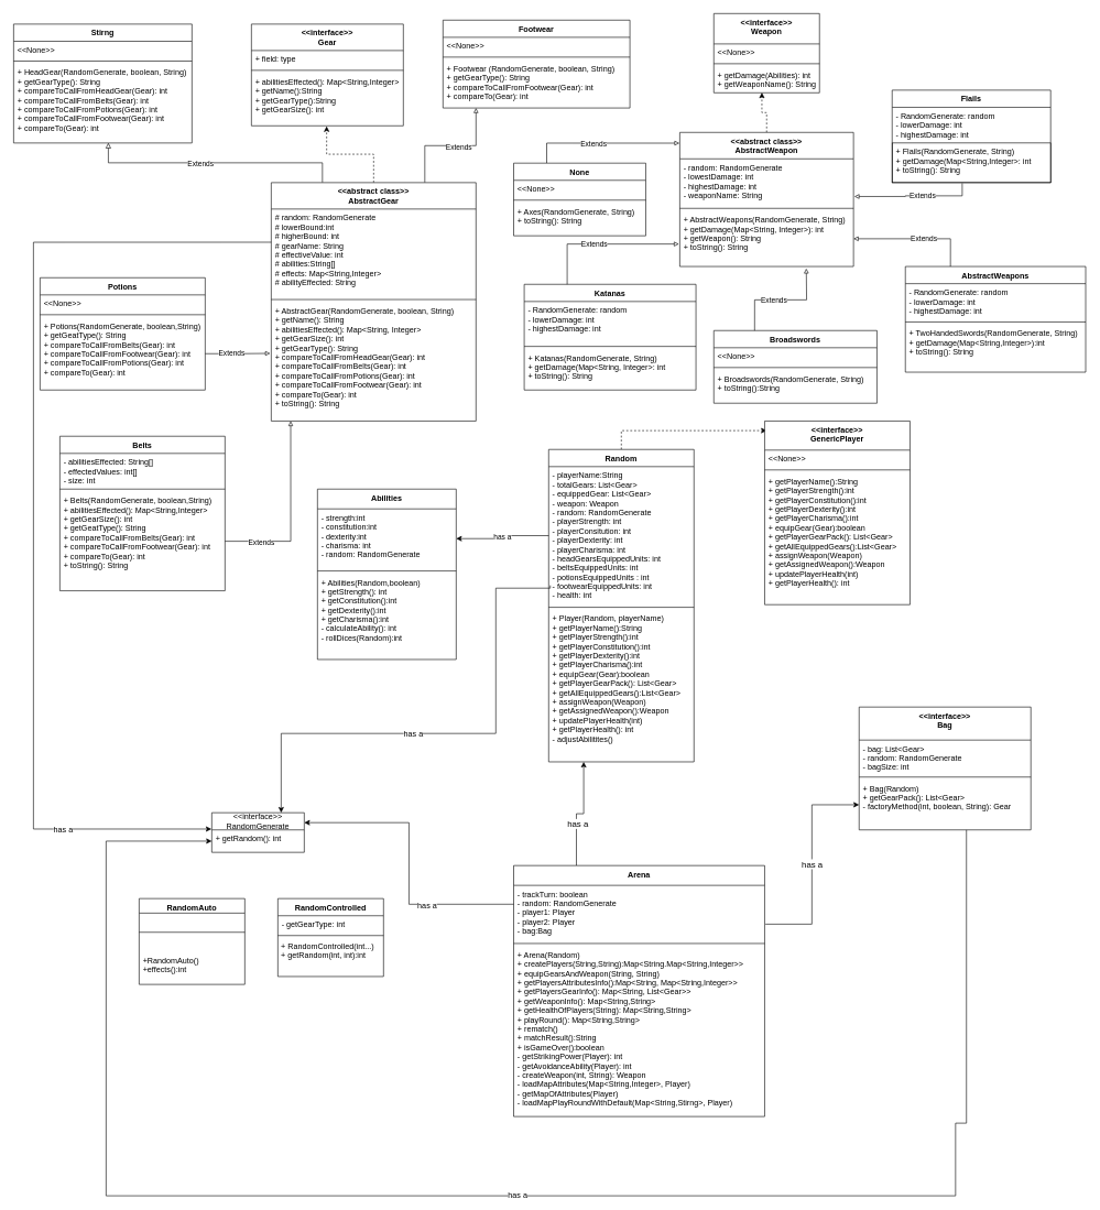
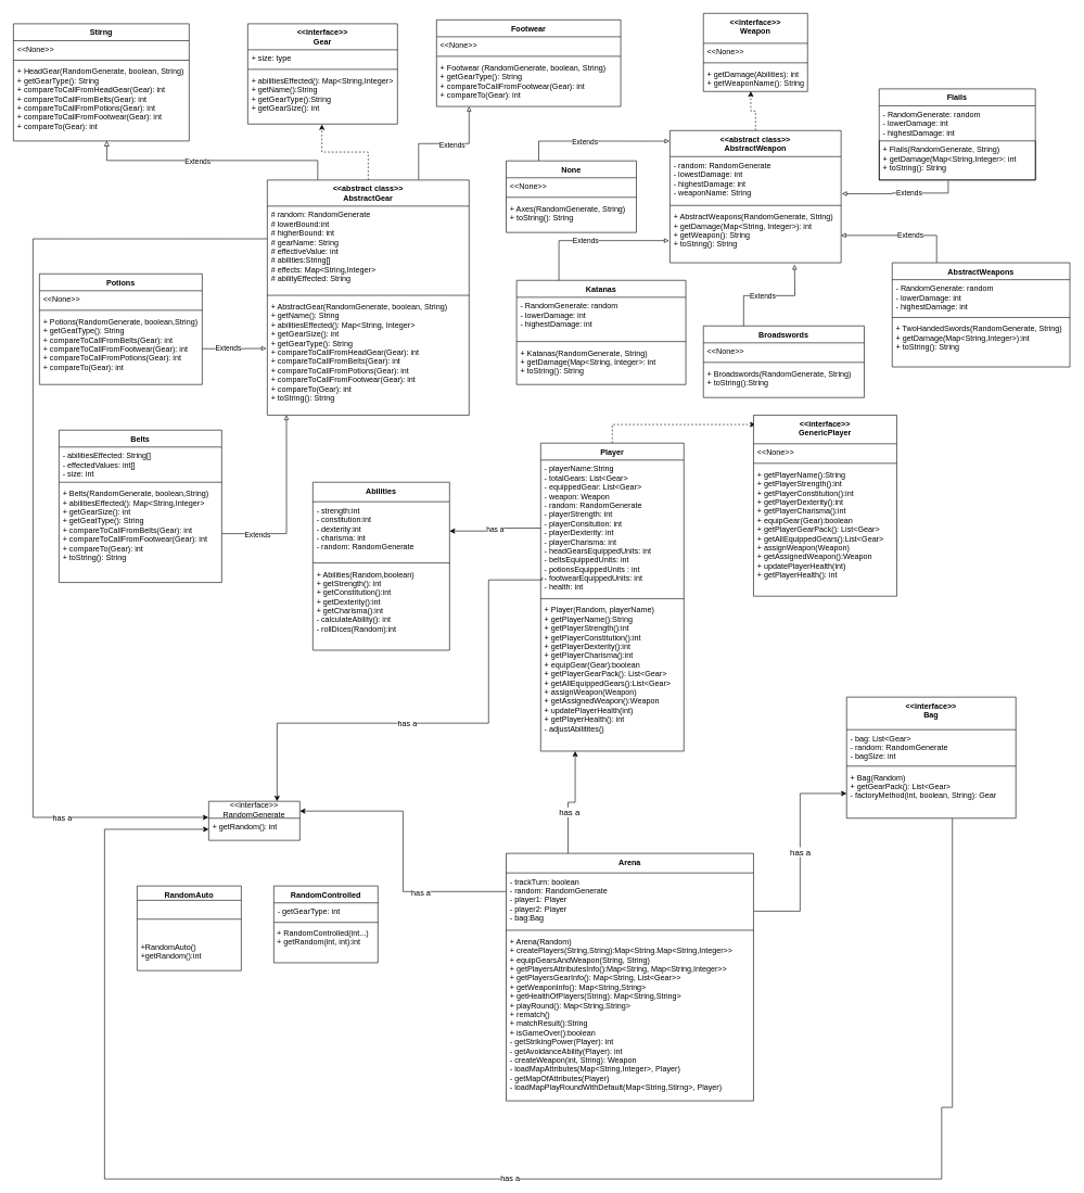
- <mxCell id="7" value="+ field: type" style="text;strokeColor=none;fillColor=none;align=left;verticalAlign=top;spacingLeft=4;spacingRight=4;overflow=hidden;rotatable=0;points=[[0,0.5],[1,0.5]];portConstraint=eastwest;" parent="6" vertex="1"><mxGeometry y="40" width="230" height="26" as="geometry" /></mxCell>
+ <mxCell id="7" value="+ size: type" style="text;strokeColor=none;fillColor=none;align=left;verticalAlign=top;spacingLeft=4;spacingRight=4;overflow=hidden;rotatable=0;points=[[0,0.5],[1,0.5]];portConstraint=eastwest;" parent="6" vertex="1"><mxGeometry y="40" width="230" height="26" as="geometry" /></mxCell>
- <mxCell id="62" value="Random" style="swimlane;fontStyle=1;align=center;verticalAlign=top;childLayout=stackLayout;horizontal=1;startSize=26;horizontalStack=0;resizeParent=1;resizeParentMax=0;resizeLast=0;collapsible=1;marginBottom=0;" parent="1" vertex="1"><mxGeometry x="830" y="680" width="220" height="473" as="geometry" /></mxCell>
+ <mxCell id="62" value="Player" style="swimlane;fontStyle=1;align=center;verticalAlign=top;childLayout=stackLayout;horizontal=1;startSize=26;horizontalStack=0;resizeParent=1;resizeParentMax=0;resizeLast=0;collapsible=1;marginBottom=0;" parent="1" vertex="1"><mxGeometry x="830" y="680" width="220" height="473" as="geometry" /></mxCell>
- <mxCell id="84" value="+RandomAuto()&#10;+effects():int" style="text;strokeColor=none;fillColor=none;align=left;verticalAlign=top;spacingLeft=4;spacingRight=4;overflow=hidden;rotatable=0;points=[[0,0.5],[1,0.5]];portConstraint=eastwest;" parent="82" vertex="1"><mxGeometry y="80" width="160" height="50" as="geometry" /></mxCell>
+ <mxCell id="84" value="+RandomAuto()&#10;+getRandom():int" style="text;strokeColor=none;fillColor=none;align=left;verticalAlign=top;spacingLeft=4;spacingRight=4;overflow=hidden;rotatable=0;points=[[0,0.5],[1,0.5]];portConstraint=eastwest;" parent="82" vertex="1"><mxGeometry y="80" width="160" height="50" as="geometry" /></mxCell>
